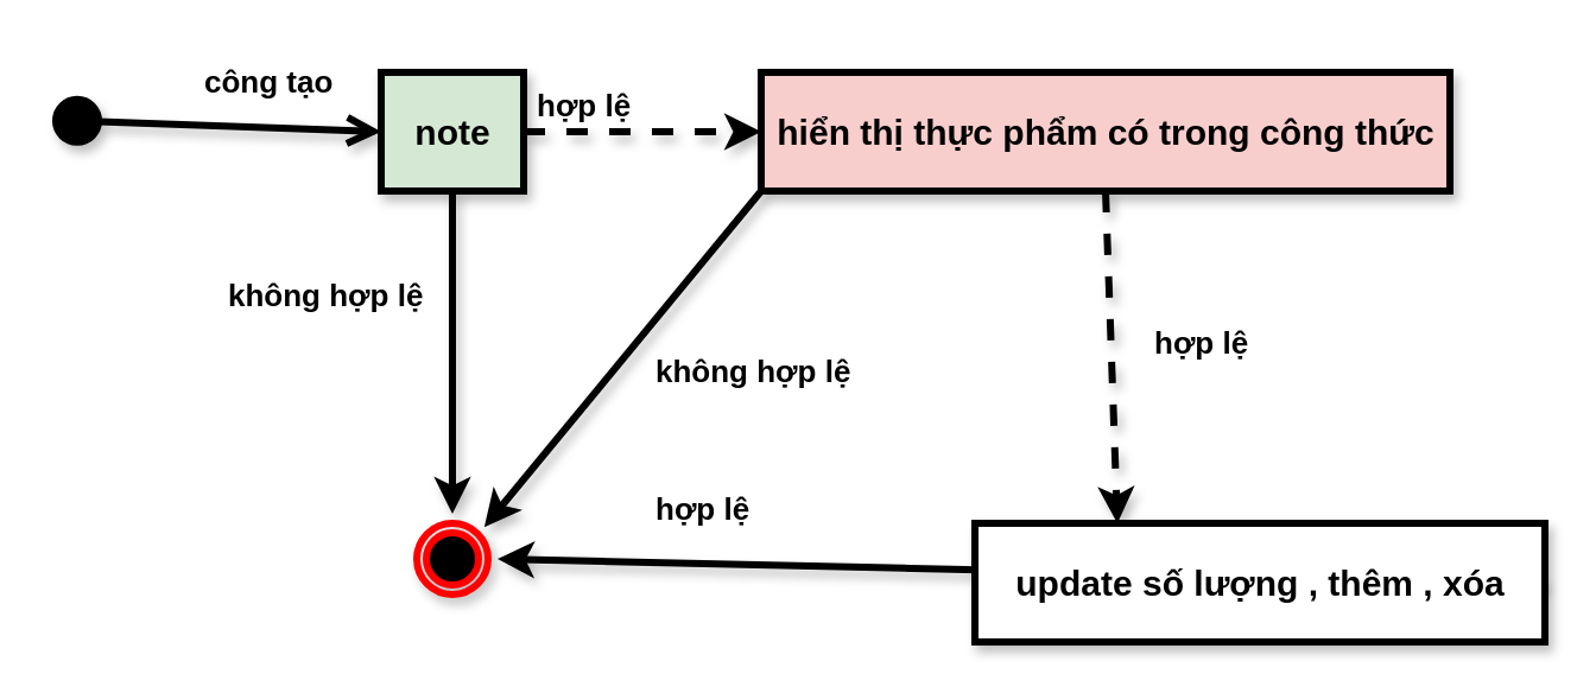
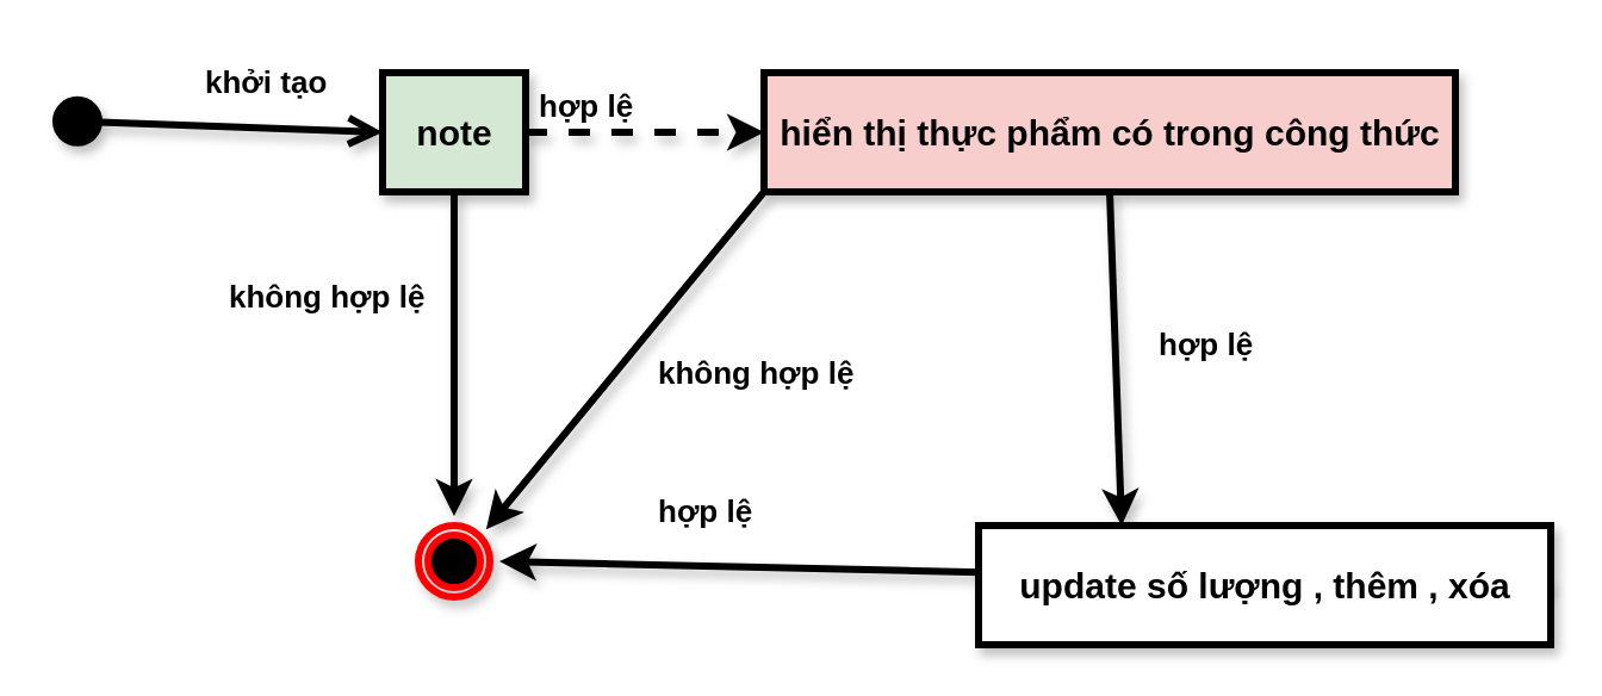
- <mxCell id="12" value="công tạo" style="text;strokeColor=none;fillColor=none;align=left;verticalAlign=top;spacingLeft=4;spacingRight=4;overflow=hidden;rotatable=0;points=[[0,0.5],[1,0.5]];portConstraint=eastwest;shadow=1;fontSize=13;fontStyle=1" vertex="1" parent="1"><mxGeometry x="80" y="20" width="130" height="26" as="geometry" /></mxCell>
+ <mxCell id="12" value="khởi tạo" style="text;strokeColor=none;fillColor=none;align=left;verticalAlign=top;spacingLeft=4;spacingRight=4;overflow=hidden;rotatable=0;points=[[0,0.5],[1,0.5]];portConstraint=eastwest;shadow=1;fontSize=13;fontStyle=1" vertex="1" parent="1"><mxGeometry x="80" y="20" width="130" height="26" as="geometry" /></mxCell>
- <mxCell id="4" style="edgeStyle=none;rounded=0;orthogonalLoop=1;jettySize=auto;html=1;exitX=0.5;exitY=1;exitDx=0;exitDy=0;entryX=0.25;entryY=0;entryDx=0;entryDy=0;shadow=1;fontSize=15;strokeWidth=3;dashed=1;" edge="1" parent="1" source="14" target="9"><mxGeometry relative="1" as="geometry" /></mxCell>
+ <mxCell id="4" style="edgeStyle=none;rounded=0;orthogonalLoop=1;jettySize=auto;html=1;exitX=0.5;exitY=1;exitDx=0;exitDy=0;entryX=0.25;entryY=0;entryDx=0;entryDy=0;shadow=1;fontSize=15;strokeWidth=3;" edge="1" parent="1" source="14" target="9"><mxGeometry relative="1" as="geometry" /></mxCell>
